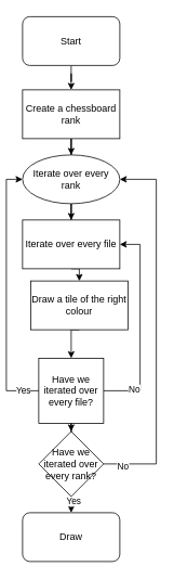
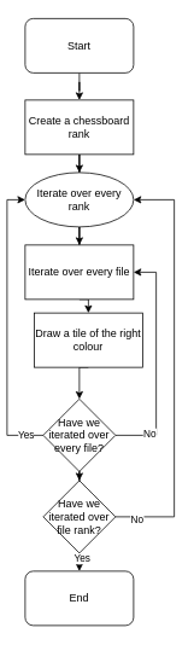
- <mxCell id="17" value="Have we iterated over every file?" style="whiteSpace=wrap;html=1;rounded=0;" vertex="1" parent="1"><mxGeometry x="40" y="440" width="80" height="80" as="geometry" /></mxCell>
+ <mxCell id="17" value="Have we iterated over every file?" style="rhombus;whiteSpace=wrap;html=1;" vertex="1" parent="1"><mxGeometry x="40" y="440" width="80" height="80" as="geometry" /></mxCell>
- <mxCell id="22" value="Have we iterated over every rank?" style="rhombus;whiteSpace=wrap;html=1;" vertex="1" parent="1"><mxGeometry x="40" y="530" width="80" height="80" as="geometry" /></mxCell>
+ <mxCell id="22" value="Have we iterated over file rank?" style="rhombus;whiteSpace=wrap;html=1;" vertex="1" parent="1"><mxGeometry x="40" y="530" width="80" height="80" as="geometry" /></mxCell>
- <mxCell id="23" value="Draw" style="rounded=1;whiteSpace=wrap;html=1;" vertex="1" parent="1"><mxGeometry x="20" y="630" width="120" height="60" as="geometry" /></mxCell>
+ <mxCell id="23" value="End" style="rounded=1;whiteSpace=wrap;html=1;" vertex="1" parent="1"><mxGeometry x="20" y="630" width="120" height="60" as="geometry" /></mxCell>
